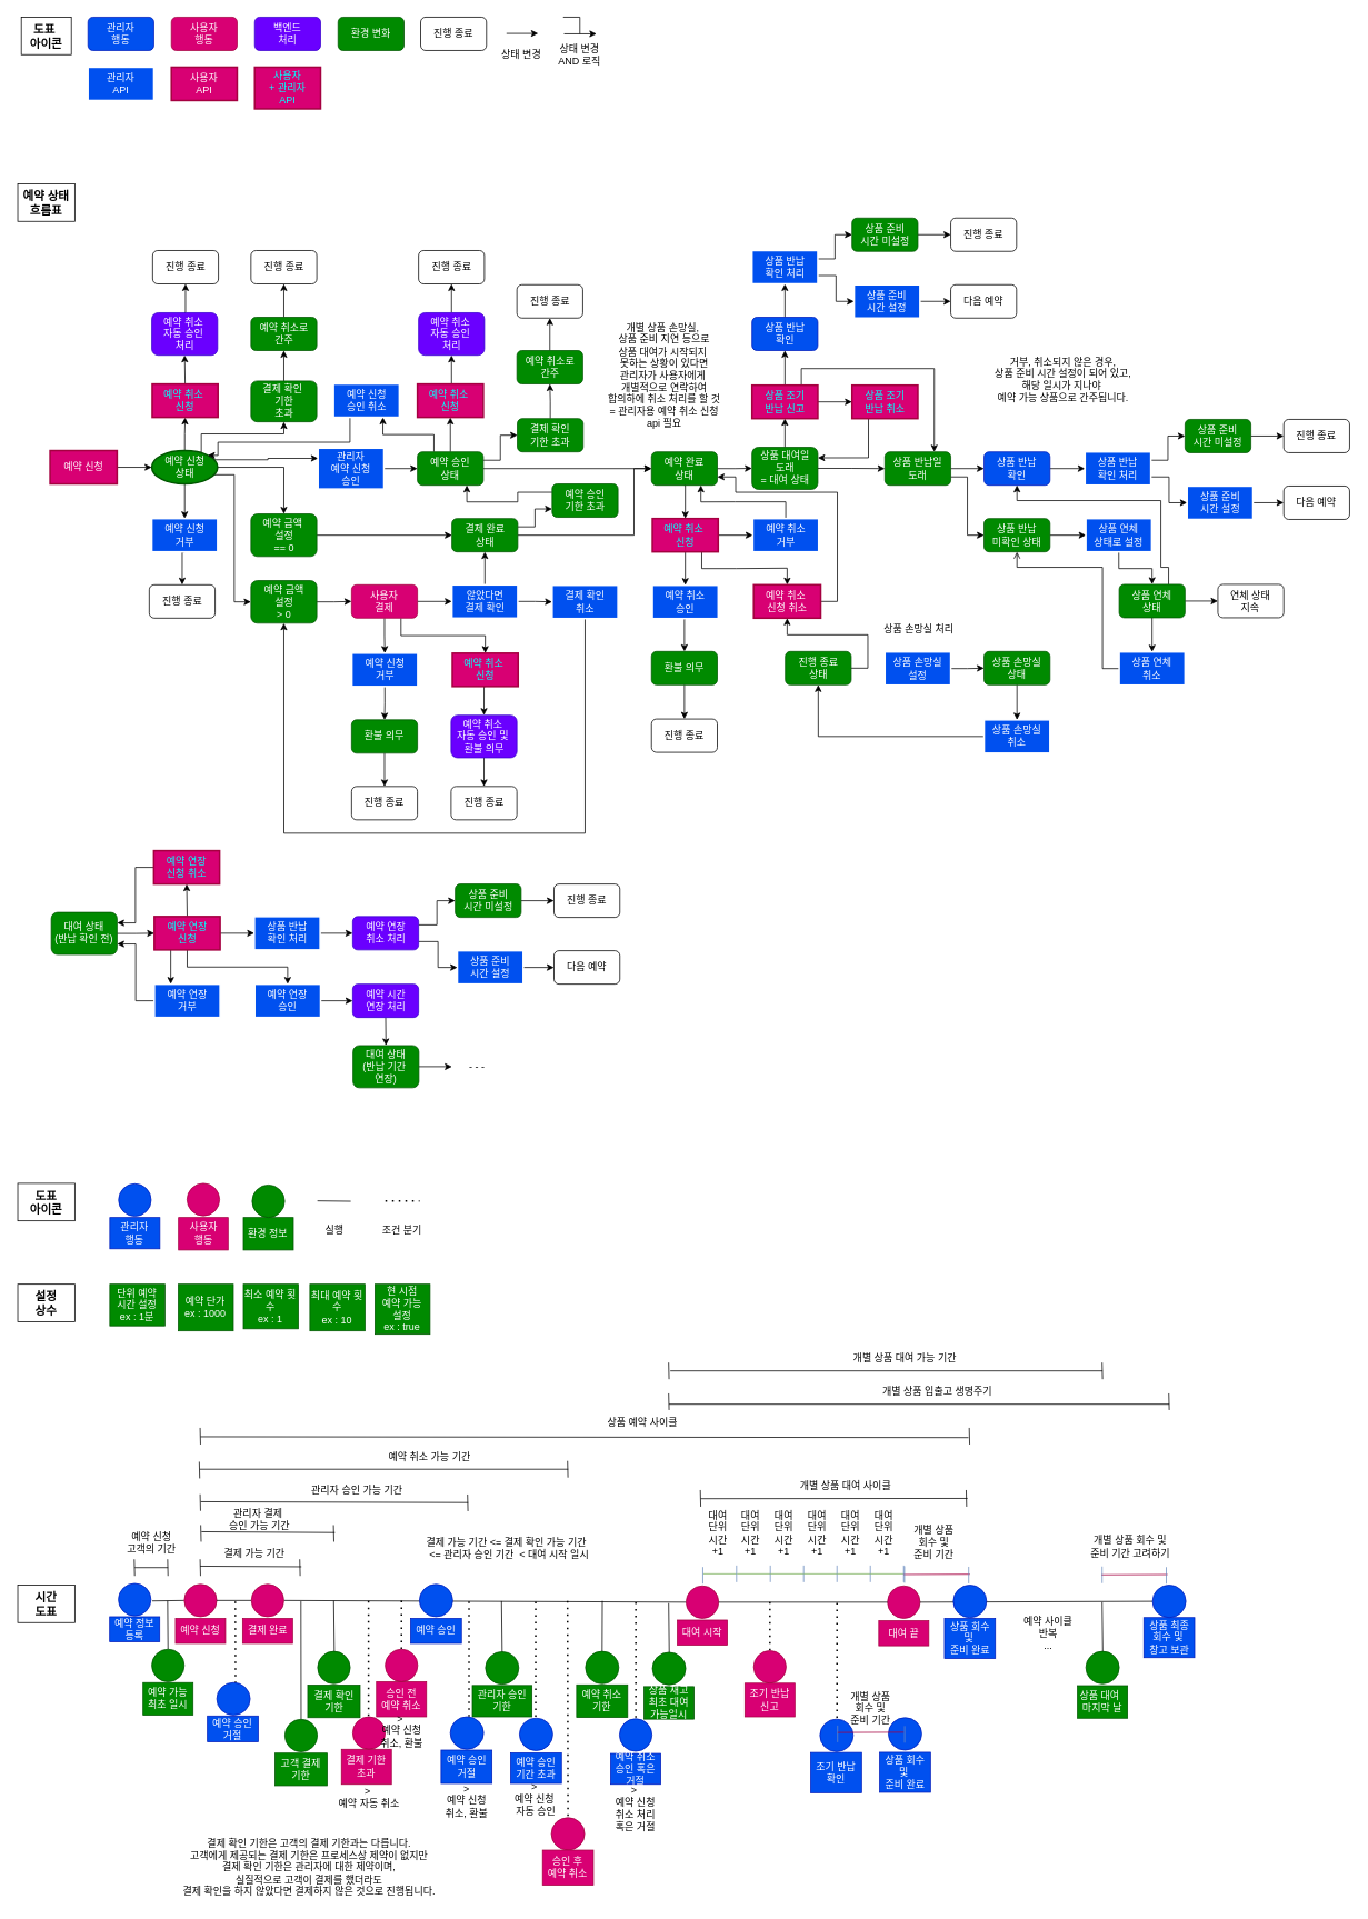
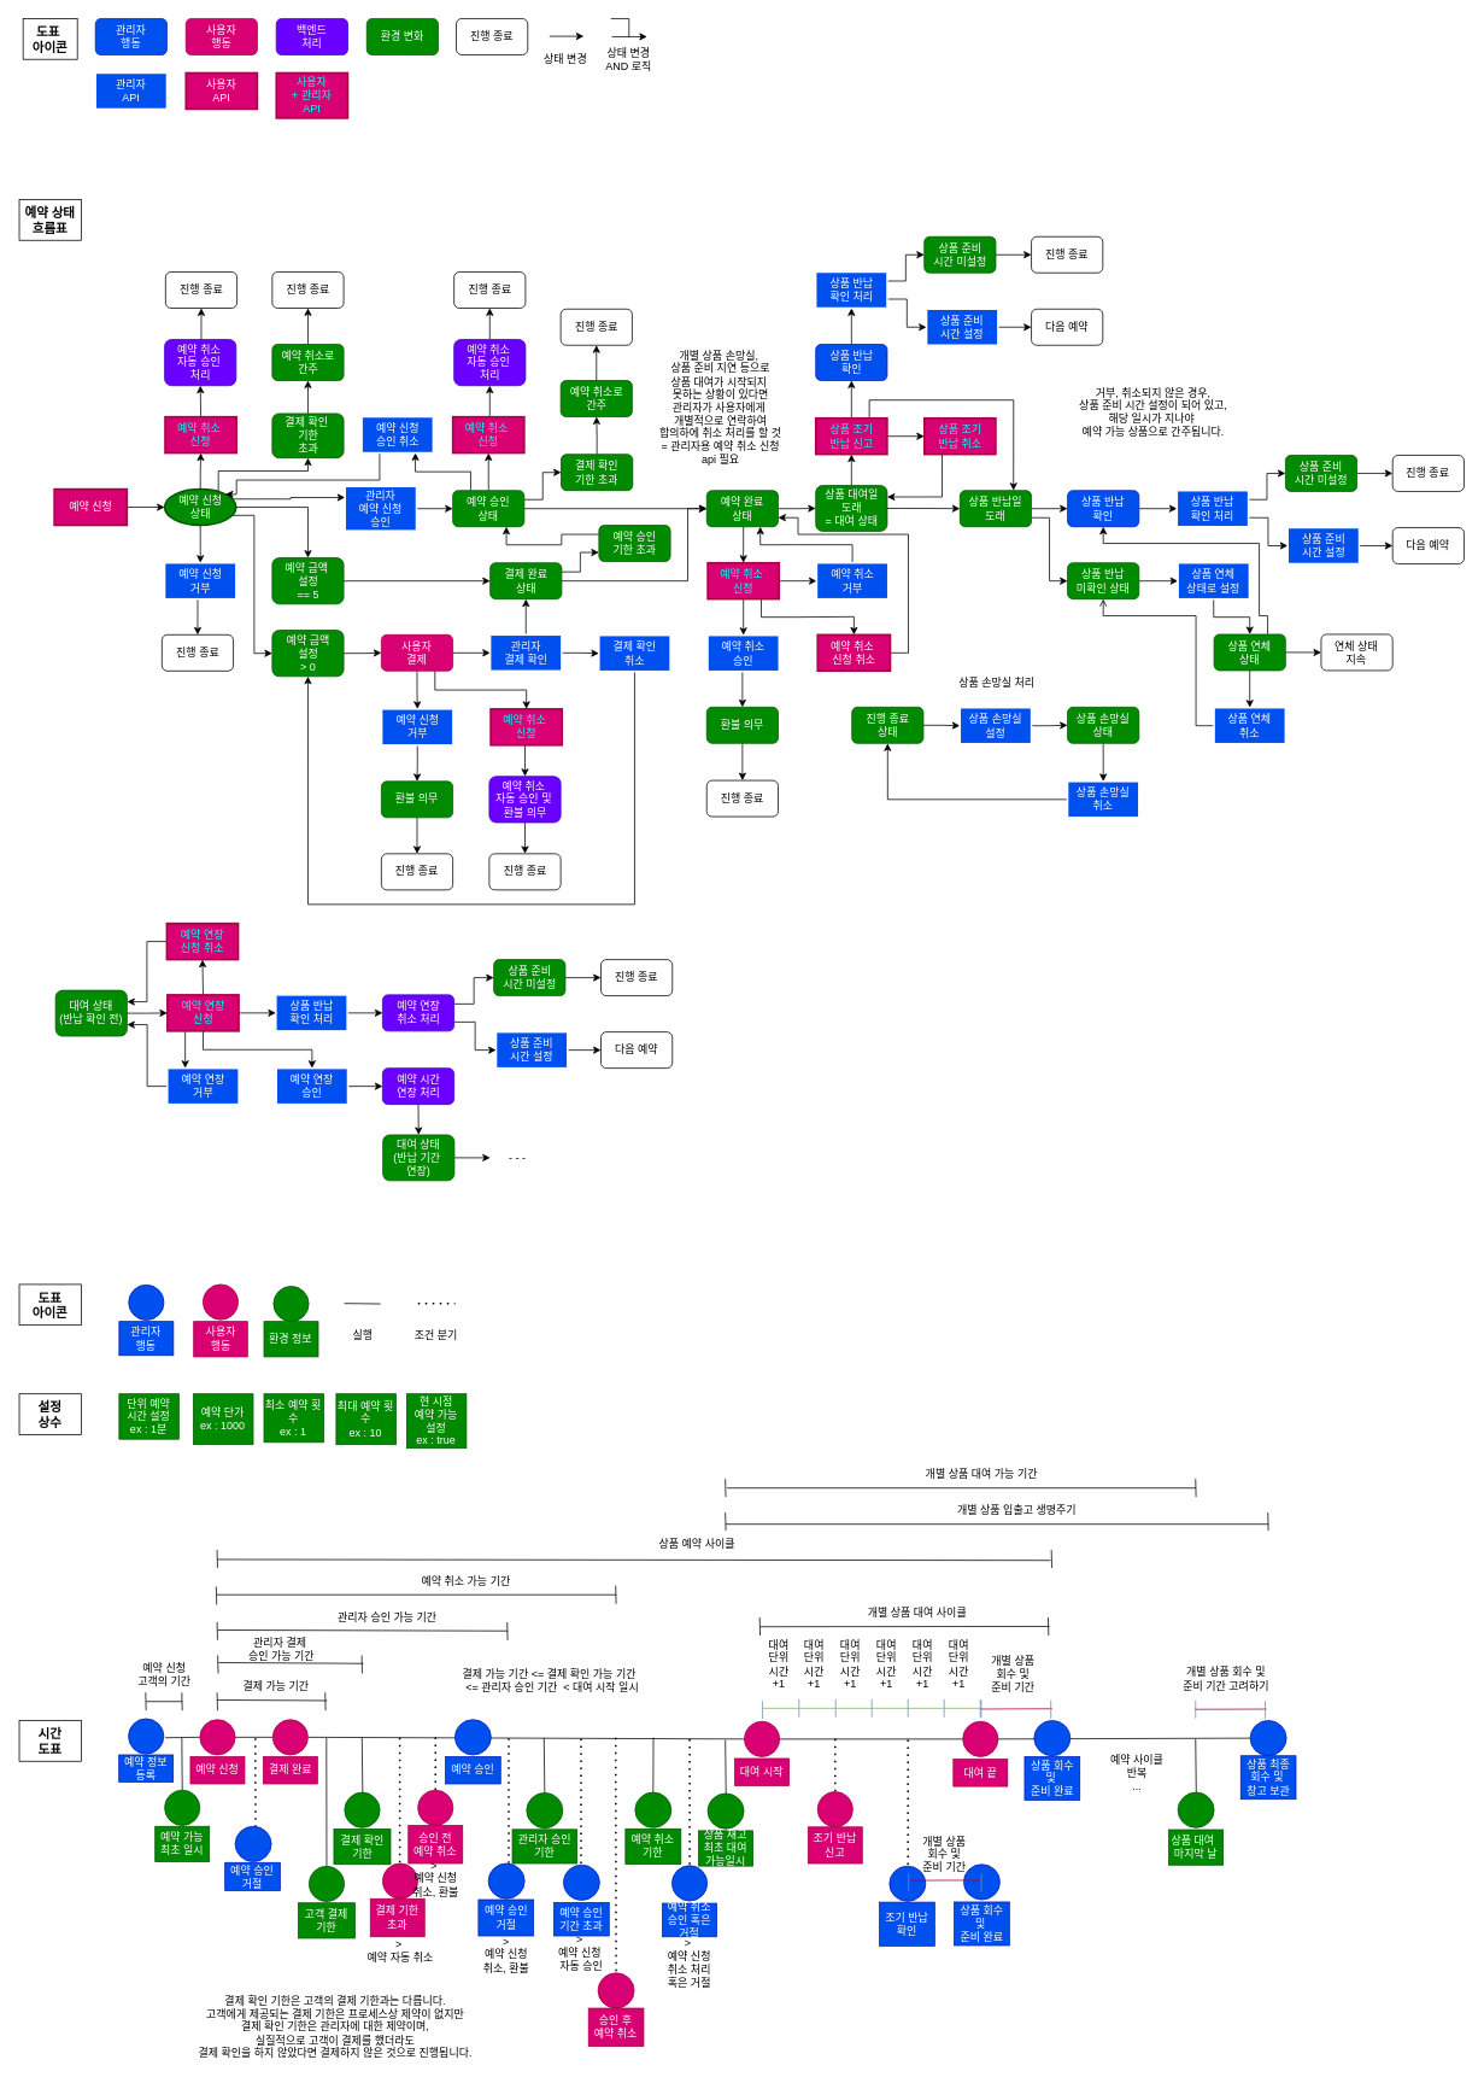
- <mxCell id="185" value="&lt;div&gt;예약 금액&amp;nbsp;&lt;/div&gt;&lt;div&gt;설정&lt;/div&gt;&lt;div&gt;== 0&lt;/div&gt;" style="rounded=1;whiteSpace=wrap;html=1;fillColor=#008a00;strokeColor=#005700;align=center;verticalAlign=middle;fontFamily=Helvetica;fontSize=12;fontColor=#ffffff;" parent="1" vertex="1"><mxGeometry x="300.56" y="616" width="79" height="51" as="geometry" /></mxCell>
+ <mxCell id="185" value="&lt;div&gt;예약 금액&amp;nbsp;&lt;/div&gt;&lt;div&gt;설정&lt;/div&gt;&lt;div&gt;== 5&lt;/div&gt;" style="rounded=1;whiteSpace=wrap;html=1;fillColor=#008a00;strokeColor=#005700;align=center;verticalAlign=middle;fontFamily=Helvetica;fontSize=12;fontColor=#ffffff;" parent="1" vertex="1"><mxGeometry x="300.56" y="616" width="79" height="51" as="geometry" /></mxCell>
- <mxCell id="219" value="않았다면&lt;div&gt;결제 확인&lt;/div&gt;" style="rounded=0;whiteSpace=wrap;html=1;fillColor=#0050ef;strokeColor=#FFFFFF;fontColor=#ffffff;strokeWidth=2;" parent="1" vertex="1"><mxGeometry x="541.58" y="701" width="79" height="40" as="geometry" /></mxCell>
+ <mxCell id="219" value="관리자&lt;div&gt;결제 확인&lt;/div&gt;" style="rounded=0;whiteSpace=wrap;html=1;fillColor=#0050ef;strokeColor=#FFFFFF;fontColor=#ffffff;strokeWidth=2;" parent="1" vertex="1"><mxGeometry x="541.58" y="701" width="79" height="40" as="geometry" /></mxCell>
- <mxCell id="304" style="edgeStyle=orthogonalEdgeStyle;rounded=0;orthogonalLoop=1;jettySize=auto;html=1;exitX=1;exitY=0.5;exitDx=0;exitDy=0;" parent="1" source="305" target="346" edge="1"><mxGeometry relative="1" as="geometry" /></mxCell>
+ <mxCell id="304" style="edgeStyle=orthogonalEdgeStyle;rounded=0;orthogonalLoop=1;jettySize=auto;html=1;exitX=1;exitY=0.5;exitDx=0;exitDy=0;entryX=0;entryY=0.5;entryDx=0;entryDy=0;" parent="1" source="305" target="307" edge="1"><mxGeometry relative="1" as="geometry" /></mxCell>
